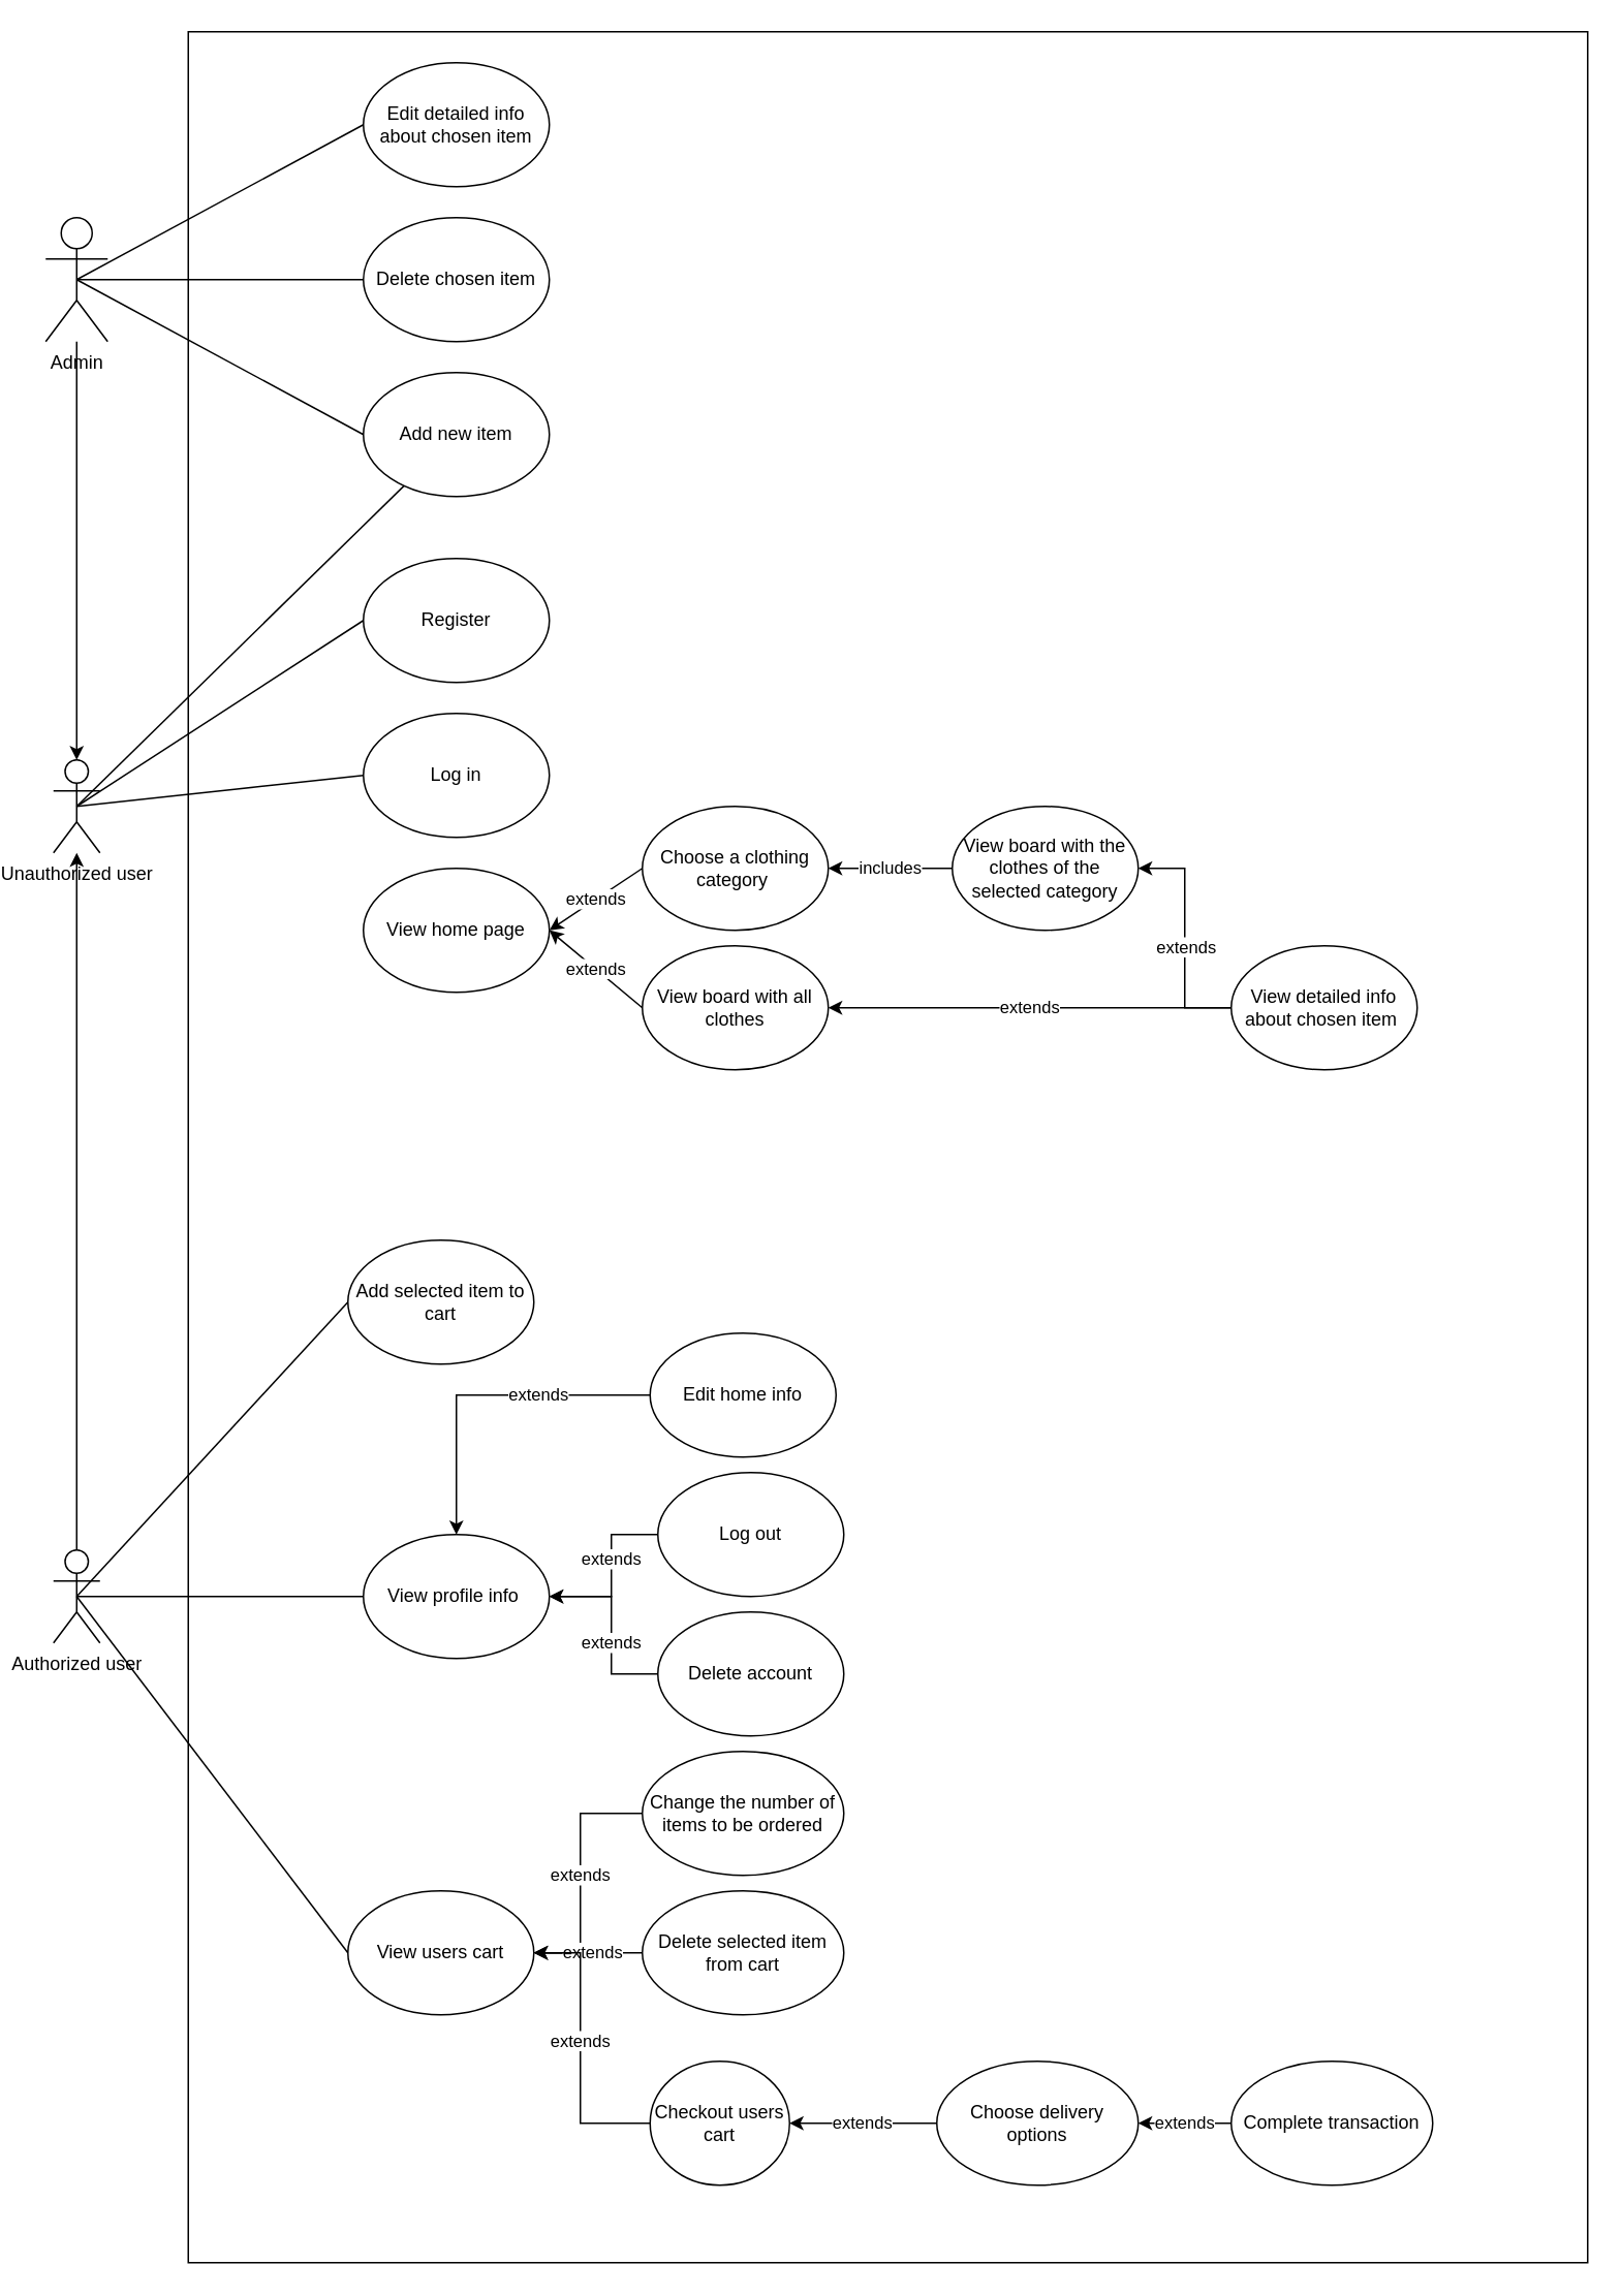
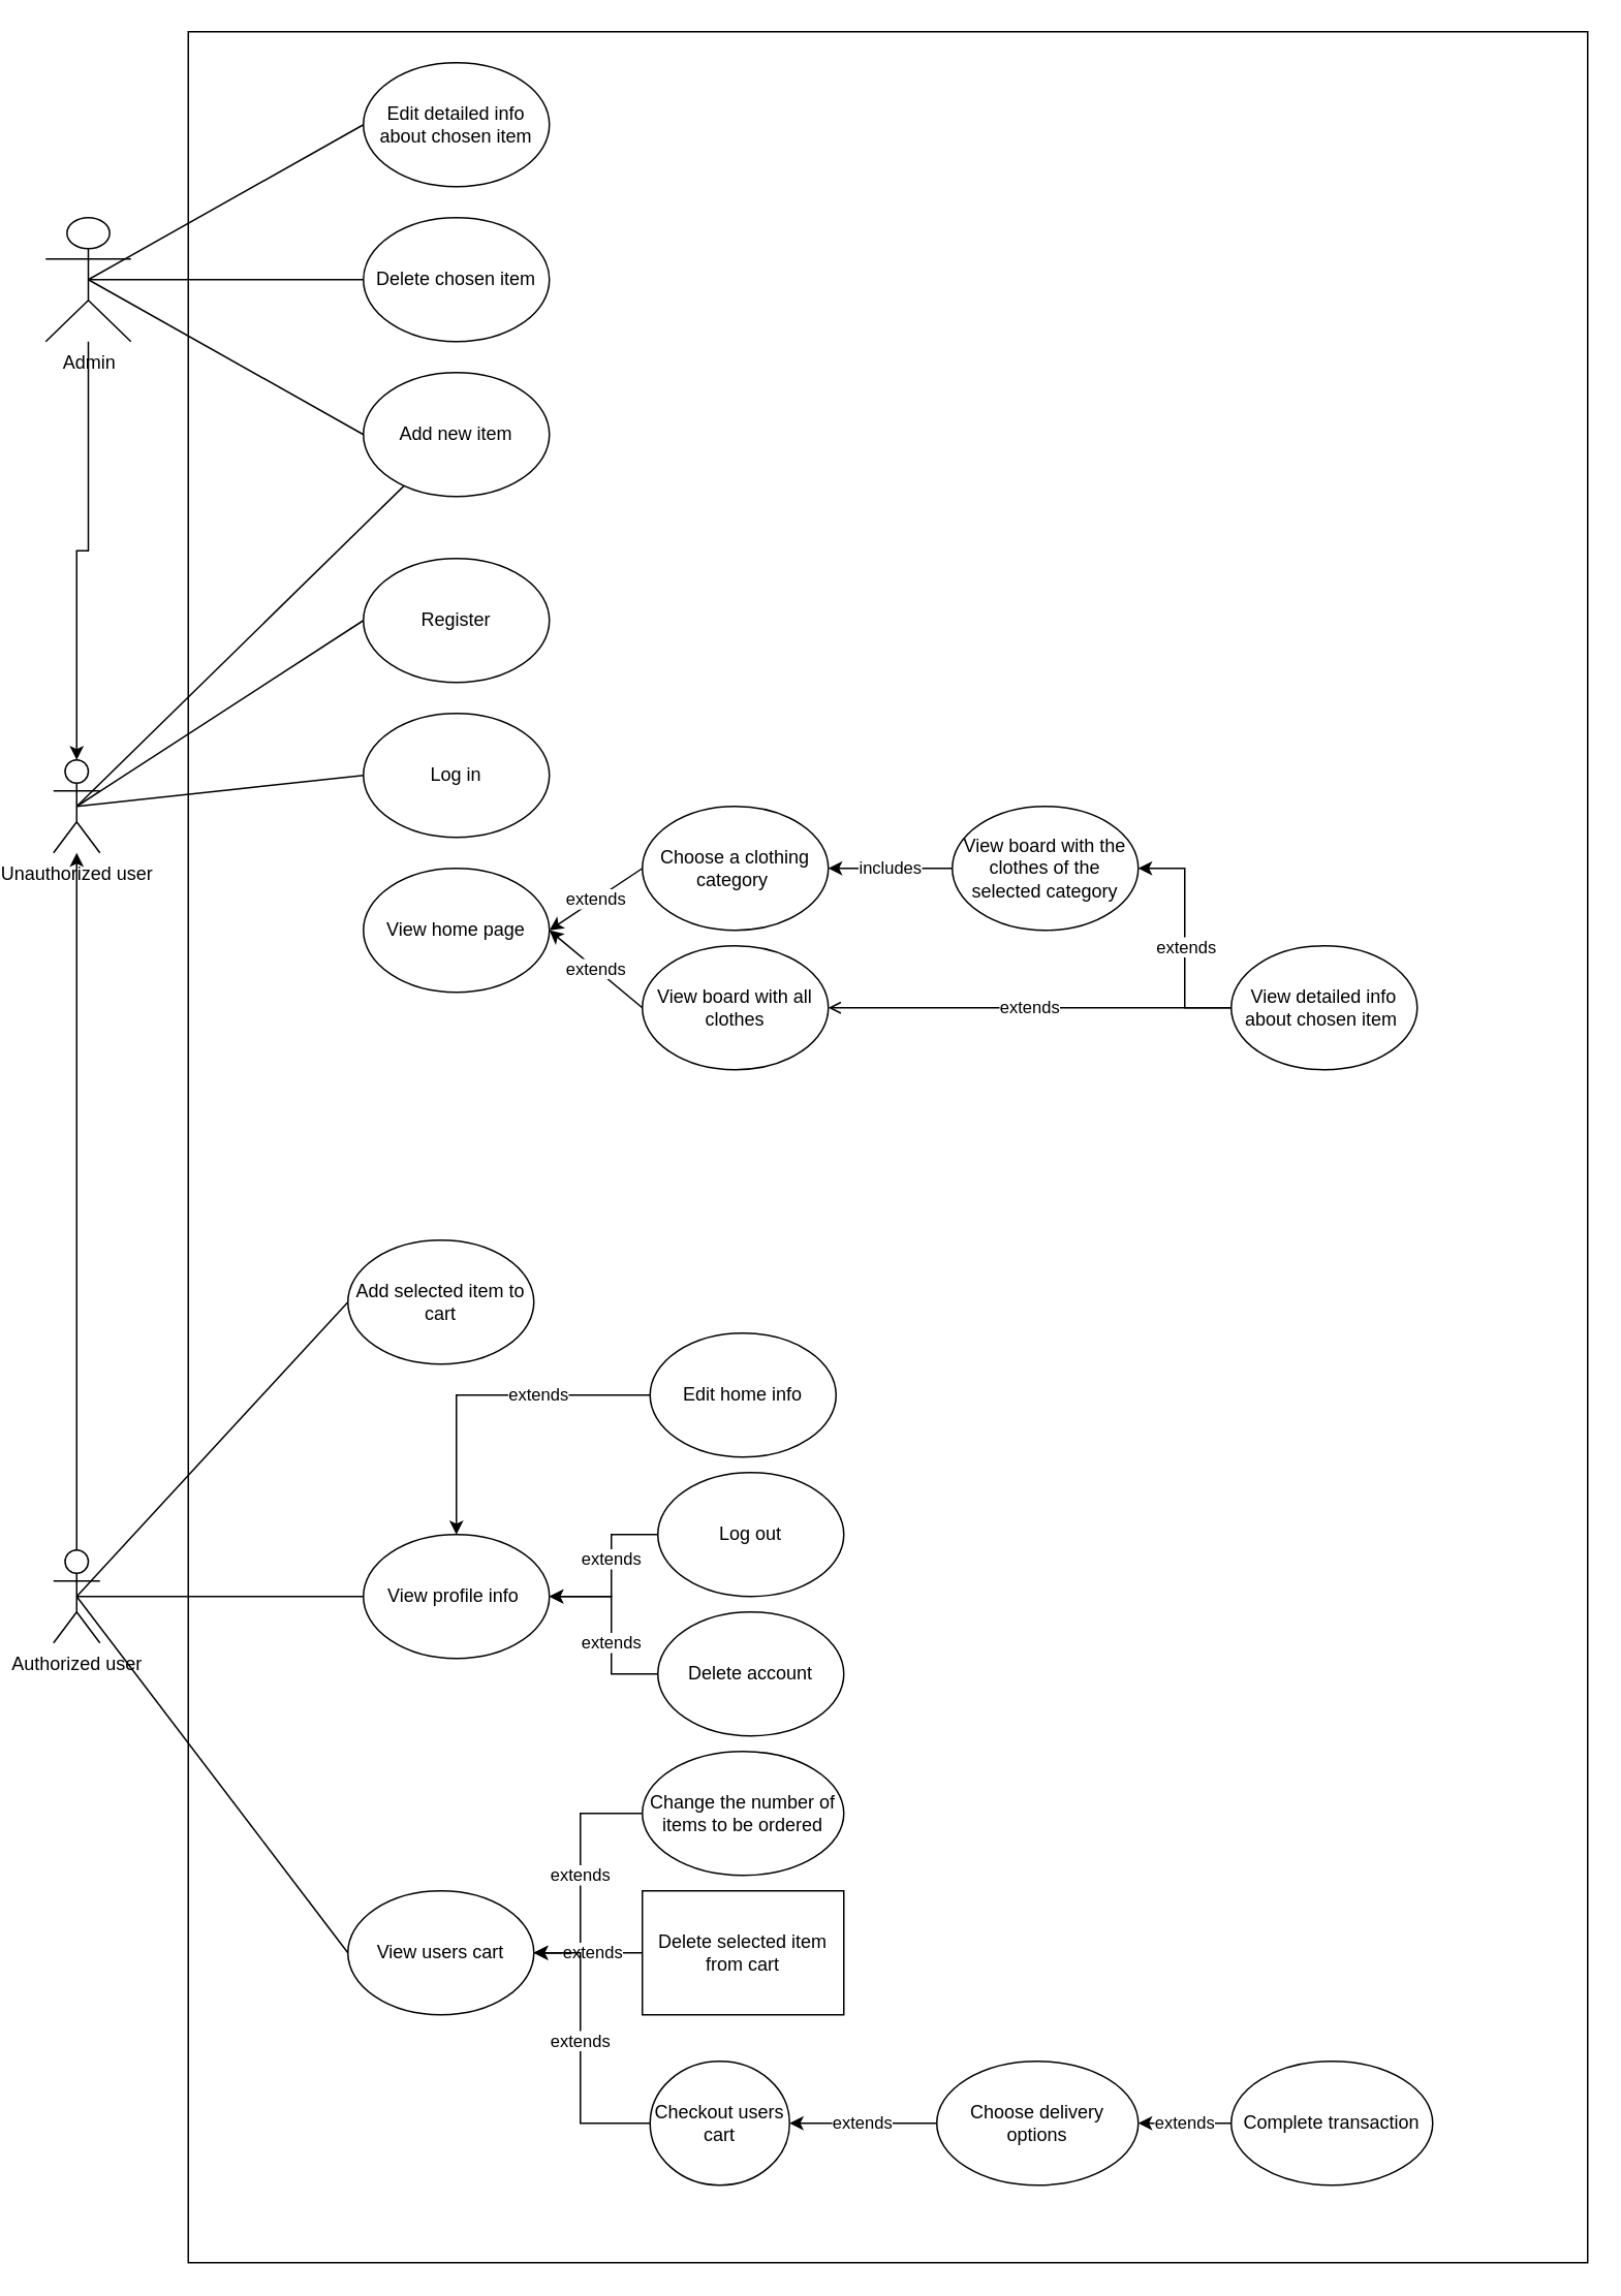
- <mxCell id="43" value="Admin" style="shape=umlActor;verticalLabelPosition=bottom;verticalAlign=top;html=1;outlineConnect=0;" vertex="1" parent="1"><mxGeometry x="20" y="140" width="40" height="80" as="geometry" /></mxCell>
+ <mxCell id="43" value="Admin" style="shape=umlActor;verticalLabelPosition=bottom;verticalAlign=top;html=1;outlineConnect=0;" vertex="1" parent="1"><mxGeometry x="20" y="140" width="55" height="80" as="geometry" /></mxCell>
- <mxCell id="10" value="extends" style="edgeStyle=orthogonalEdgeStyle;rounded=0;orthogonalLoop=1;jettySize=auto;html=1;exitX=0;exitY=0.5;exitDx=0;exitDy=0;entryX=1;entryY=0.5;entryDx=0;entryDy=0;" edge="1" parent="1" source="20" target="11"><mxGeometry relative="1" as="geometry"><mxPoint x="785" y="640" as="targetPoint" /></mxGeometry></mxCell>
+ <mxCell id="10" value="extends" style="edgeStyle=orthogonalEdgeStyle;rounded=0;orthogonalLoop=1;jettySize=auto;html=1;exitX=0;exitY=0.5;exitDx=0;exitDy=0;entryX=1;entryY=0.5;entryDx=0;entryDy=0;endArrow=open;" edge="1" parent="1" source="20" target="11"><mxGeometry relative="1" as="geometry"><mxPoint x="785" y="640" as="targetPoint" /></mxGeometry></mxCell>
- <mxCell id="35" value="Delete selected item from cart" style="ellipse;whiteSpace=wrap;html=1;" vertex="1" parent="1"><mxGeometry x="405" y="1220" width="130" height="80" as="geometry" /></mxCell>
+ <mxCell id="35" value="Delete selected item from cart" style="whiteSpace=wrap;html=1;rounded=0;" vertex="1" parent="1"><mxGeometry x="405" y="1220" width="130" height="80" as="geometry" /></mxCell>
